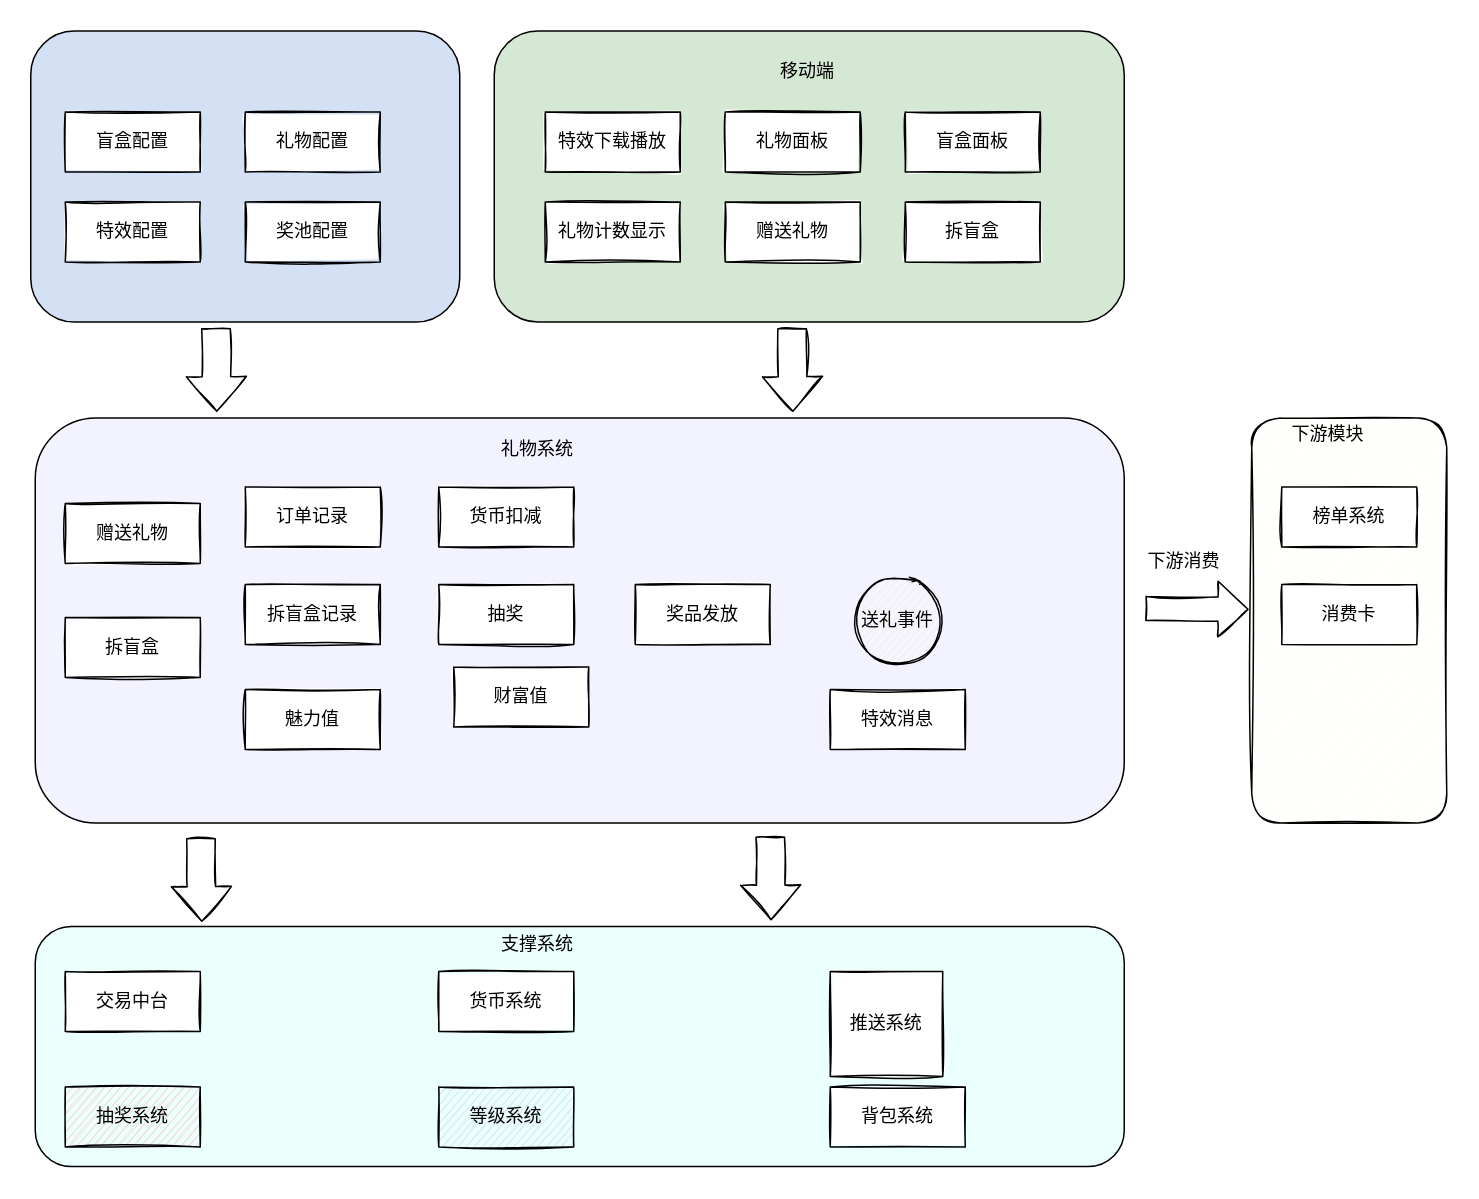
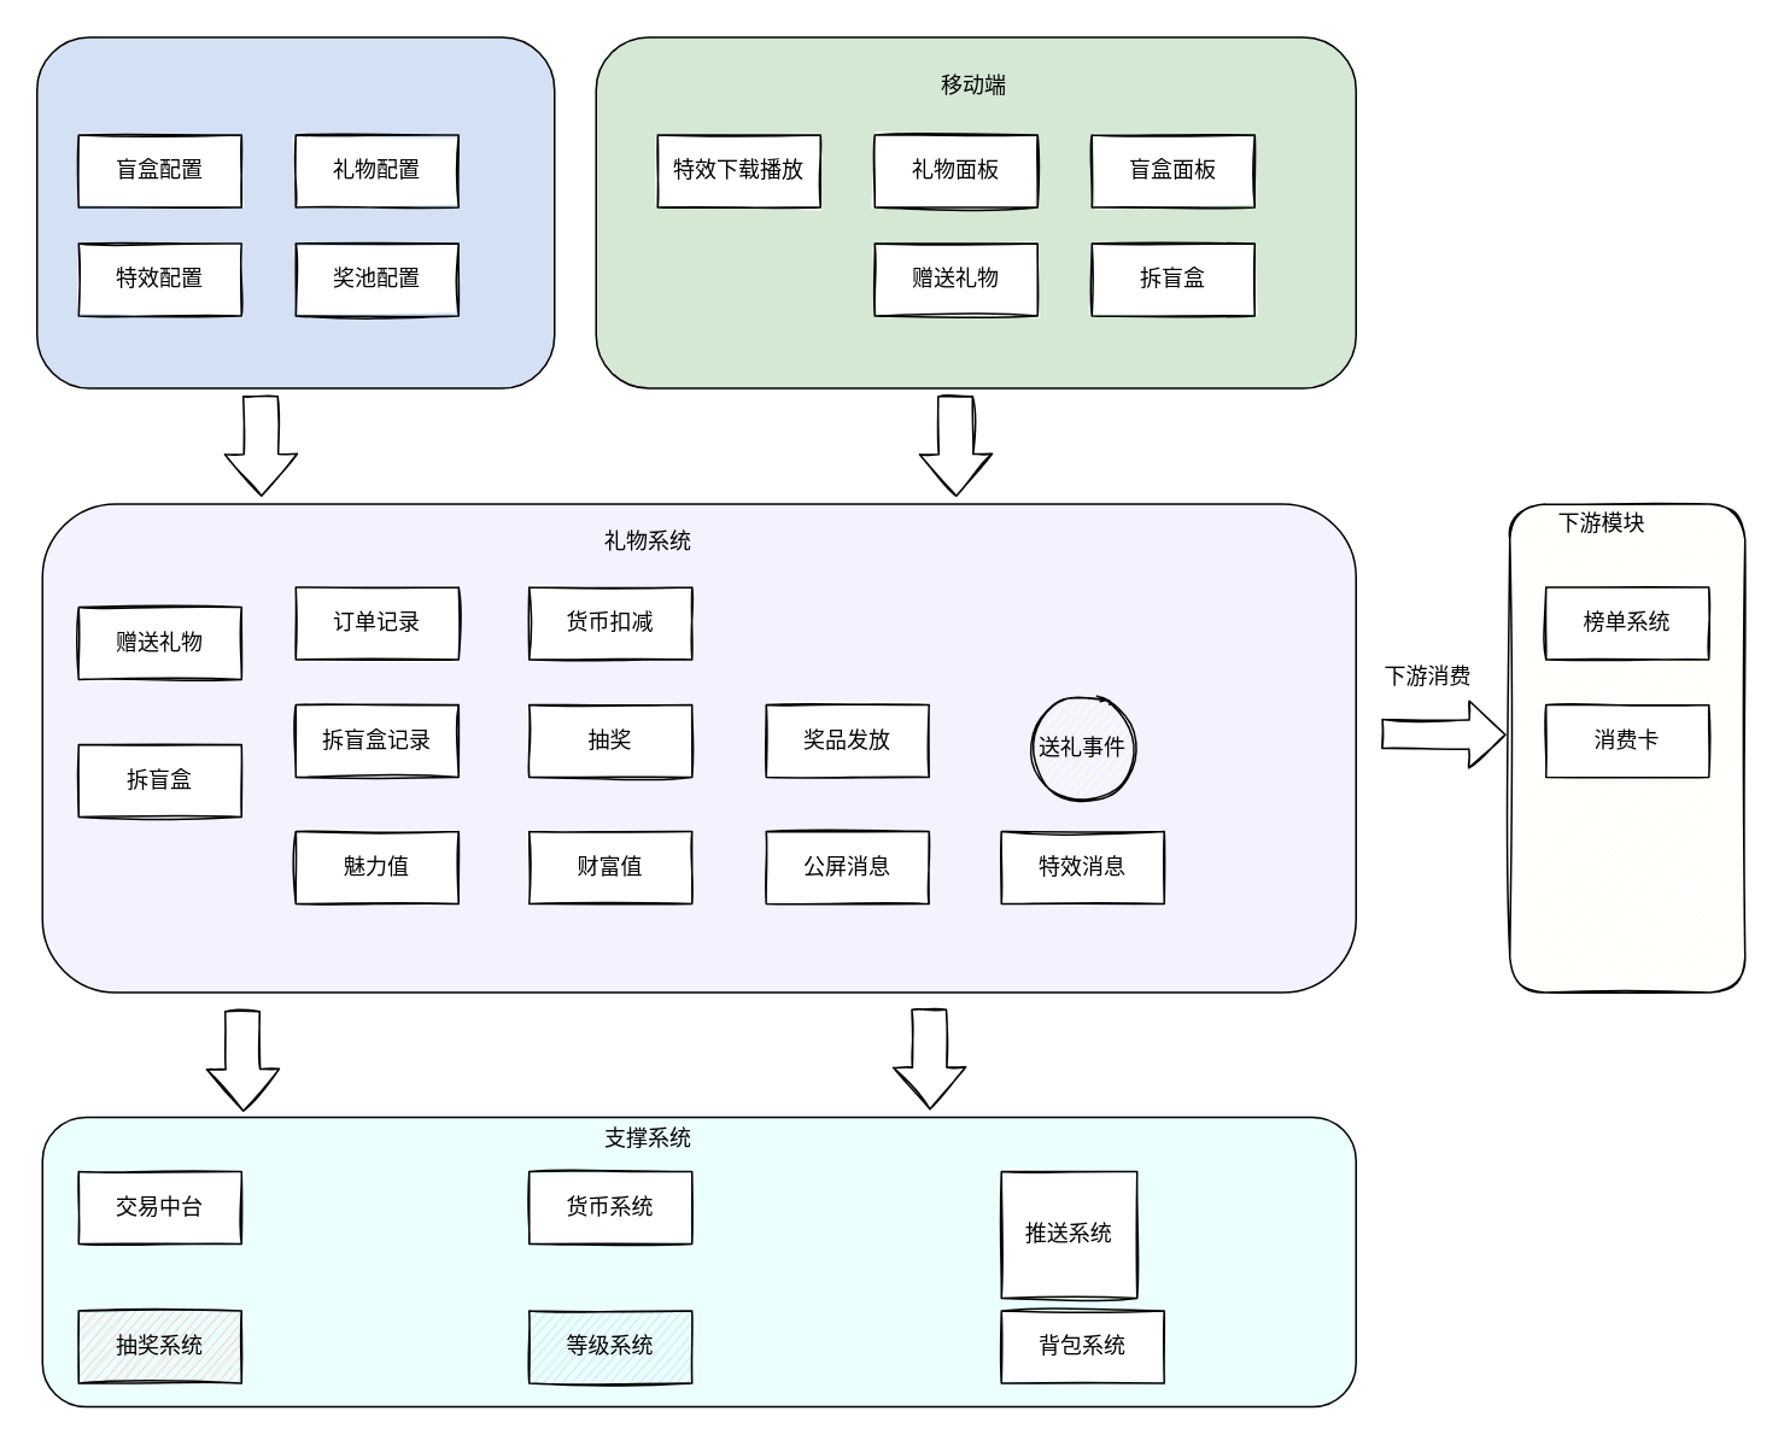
- <mxCell id="13" value="礼物计数显示" style="rounded=0;whiteSpace=wrap;html=1;sketch=1;" vertex="1" parent="1"><mxGeometry x="363" y="134" width="90" height="40" as="geometry" /></mxCell>
- <mxCell id="25" value="财富值" style="rounded=0;whiteSpace=wrap;html=1;sketch=1;" vertex="1" parent="1"><mxGeometry x="302" y="444" width="90" height="40" as="geometry" /></mxCell>
+ <mxCell id="25" value="财富值" style="rounded=0;whiteSpace=wrap;html=1;sketch=1;" vertex="1" parent="1"><mxGeometry x="292" y="459" width="90" height="40" as="geometry" /></mxCell>
+ <mxCell id="30" value="公屏消息" style="rounded=0;whiteSpace=wrap;html=1;sketch=1;" vertex="1" parent="1"><mxGeometry x="423" y="459" width="90" height="40" as="geometry" /></mxCell>
